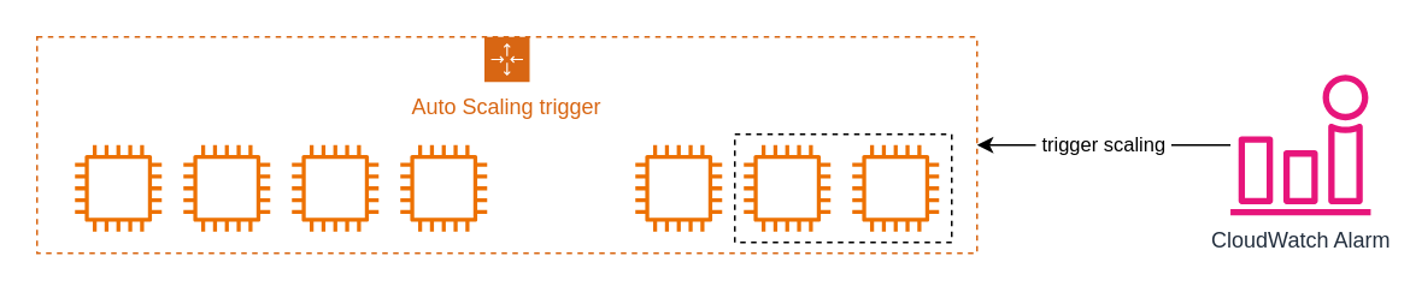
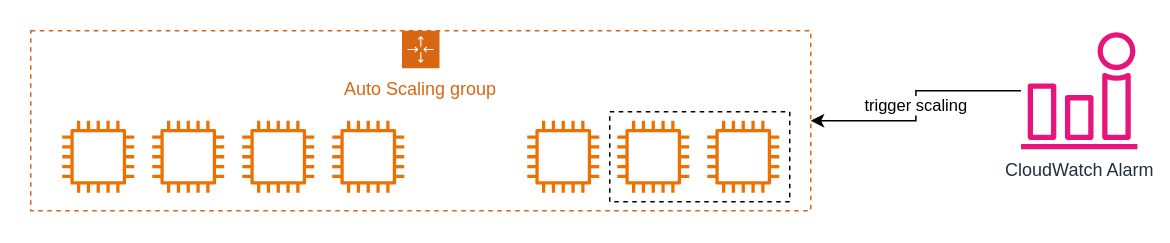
- <mxCell id="2" value="Auto Scaling trigger" style="points=[[0,0],[0.25,0],[0.5,0],[0.75,0],[1,0],[1,0.25],[1,0.5],[1,0.75],[1,1],[0.75,1],[0.5,1],[0.25,1],[0,1],[0,0.75],[0,0.5],[0,0.25]];outlineConnect=0;gradientColor=none;html=1;whiteSpace=wrap;fontSize=12;fontStyle=0;container=1;pointerEvents=0;collapsible=0;recursiveResize=0;shape=mxgraph.aws4.groupCenter;grIcon=mxgraph.aws4.group_auto_scaling_group;grStroke=1;strokeColor=#D86613;fillColor=none;verticalAlign=top;align=center;fontColor=#D86613;dashed=1;spacingTop=25;" vertex="1" parent="1"><mxGeometry x="20" y="20" width="520" height="120" as="geometry" /></mxCell>
+ <mxCell id="2" value="Auto Scaling group" style="points=[[0,0],[0.25,0],[0.5,0],[0.75,0],[1,0],[1,0.25],[1,0.5],[1,0.75],[1,1],[0.75,1],[0.5,1],[0.25,1],[0,1],[0,0.75],[0,0.5],[0,0.25]];outlineConnect=0;gradientColor=none;html=1;whiteSpace=wrap;fontSize=12;fontStyle=0;container=1;pointerEvents=0;collapsible=0;recursiveResize=0;shape=mxgraph.aws4.groupCenter;grIcon=mxgraph.aws4.group_auto_scaling_group;grStroke=1;strokeColor=#D86613;fillColor=none;verticalAlign=top;align=center;fontColor=#D86613;dashed=1;spacingTop=25;" vertex="1" parent="1"><mxGeometry x="20" y="20" width="520" height="120" as="geometry" /></mxCell>
- <mxCell id="12" value="CloudWatch Alarm" style="sketch=0;outlineConnect=0;fontColor=#232F3E;gradientColor=none;fillColor=#E7157B;strokeColor=none;dashed=0;verticalLabelPosition=bottom;verticalAlign=top;align=center;html=1;fontSize=12;fontStyle=0;aspect=fixed;pointerEvents=1;shape=mxgraph.aws4.alarm;" vertex="1" parent="1"><mxGeometry x="680" y="41" width="78" height="78" as="geometry" /></mxCell>
+ <mxCell id="12" value="CloudWatch Alarm" style="sketch=0;outlineConnect=0;fontColor=#232F3E;gradientColor=none;fillColor=#E7157B;strokeColor=none;dashed=0;verticalLabelPosition=bottom;verticalAlign=top;align=center;html=1;fontSize=12;fontStyle=0;aspect=fixed;pointerEvents=1;shape=mxgraph.aws4.alarm;" vertex="1" parent="1"><mxGeometry x="680" y="21" width="78" height="78" as="geometry" /></mxCell>
